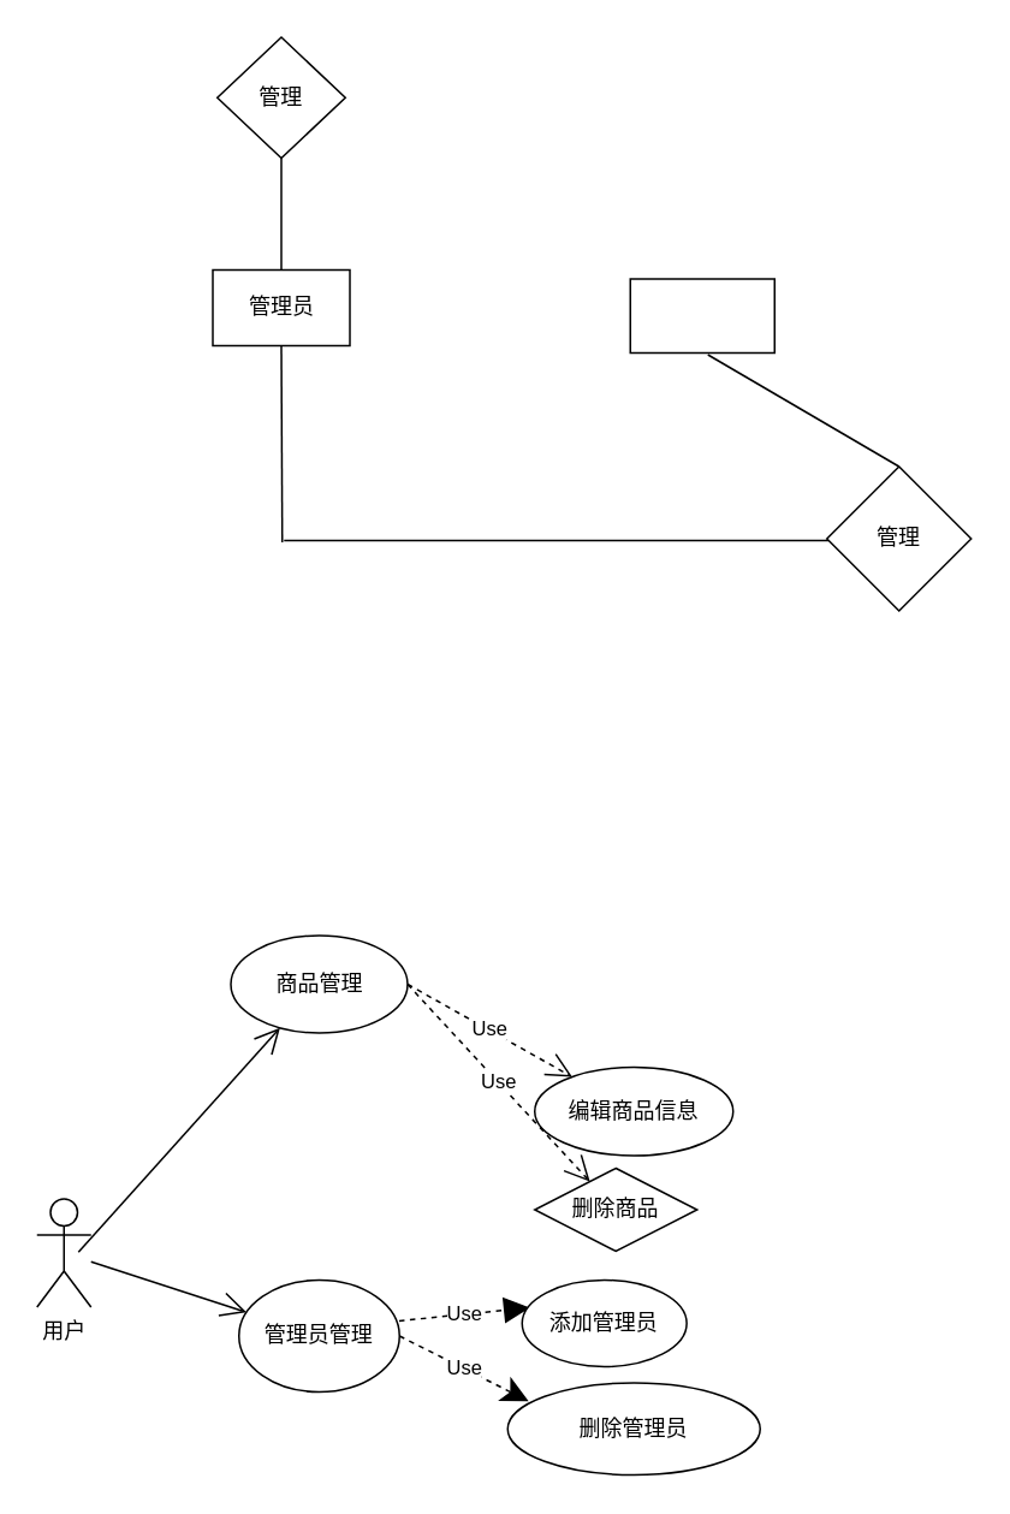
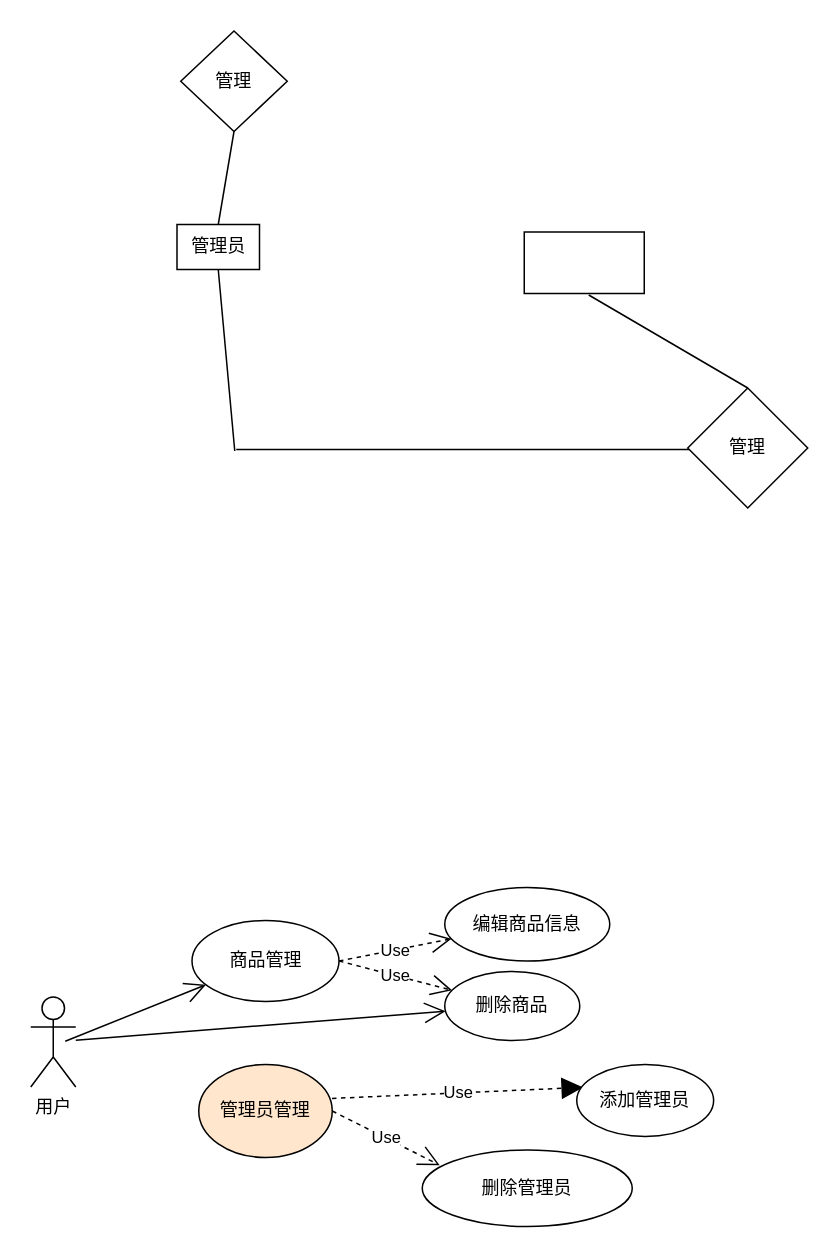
- <mxCell id="4" value="管理员" style="rounded=0;whiteSpace=wrap;html=1;" parent="1" vertex="1"><mxGeometry x="117.5" y="149" width="76" height="42" as="geometry" /></mxCell>
+ <mxCell id="4" value="管理员" style="rounded=0;whiteSpace=wrap;html=1;" parent="1" vertex="1"><mxGeometry x="117.5" y="149" width="55" height="30" as="geometry" /></mxCell>
- <mxCell id="12" value="商品管理" style="ellipse;whiteSpace=wrap;html=1;" parent="1" vertex="1"><mxGeometry x="127.5" y="518" width="98" height="54" as="geometry" /></mxCell>
+ <mxCell id="12" value="商品管理" style="ellipse;whiteSpace=wrap;html=1;" parent="1" vertex="1"><mxGeometry x="127.5" y="613" width="98" height="54" as="geometry" /></mxCell>
- <mxCell id="18" value="删除商品" style="rhombus;whiteSpace=wrap;html=1;" parent="1" vertex="1"><mxGeometry x="296" y="647" width="90" height="46" as="geometry" /></mxCell>
+ <mxCell id="18" value="删除商品" style="ellipse;whiteSpace=wrap;html=1;" parent="1" vertex="1"><mxGeometry x="296" y="647" width="90" height="46" as="geometry" /></mxCell>
- <mxCell id="13" value="" style="endArrow=open;endFill=1;endSize=12;html=1;rounded=0;" parent="1" source="10" target="14" edge="1"><mxGeometry width="160" relative="1" as="geometry"><mxPoint x="247" y="634" as="sourcePoint" /><mxPoint x="175" y="684" as="targetPoint" /></mxGeometry></mxCell>
+ <mxCell id="13" value="" style="endArrow=open;endFill=1;endSize=12;html=1;rounded=0;" parent="1" source="10" target="18" edge="1"><mxGeometry width="160" relative="1" as="geometry"><mxPoint x="247" y="634" as="sourcePoint" /><mxPoint x="175" y="684" as="targetPoint" /></mxGeometry></mxCell>
- <mxCell id="20" value="添加管理员" style="ellipse;whiteSpace=wrap;html=1;" parent="1" vertex="1"><mxGeometry x="289" y="709" width="91.25" height="48" as="geometry" /></mxCell>
+ <mxCell id="20" value="添加管理员" style="ellipse;whiteSpace=wrap;html=1;" parent="1" vertex="1"><mxGeometry x="384" y="709" width="91.25" height="48" as="geometry" /></mxCell>
- <mxCell id="14" value="管理员管理" style="ellipse;whiteSpace=wrap;html=1;" parent="1" vertex="1"><mxGeometry x="132" y="709" width="89" height="62" as="geometry" /></mxCell>
+ <mxCell id="14" value="管理员管理" style="ellipse;whiteSpace=wrap;html=1;fillColor=#ffe6cc;" parent="1" vertex="1"><mxGeometry x="132" y="709" width="89" height="62" as="geometry" /></mxCell>
- <mxCell id="21" value="Use" style="endArrow=classic;endSize=12;dashed=1;html=1;rounded=0;exitX=1;exitY=0.5;exitDx=0;exitDy=0;entryX=0.083;entryY=0.198;entryDx=0;entryDy=0;entryPerimeter=0;" parent="1" source="14" target="22" edge="1"><mxGeometry width="160" relative="1" as="geometry"><mxPoint x="247" y="634" as="sourcePoint" /><mxPoint x="349" y="646" as="targetPoint" /></mxGeometry></mxCell>
+ <mxCell id="21" value="Use" style="endArrow=open;endSize=12;dashed=1;html=1;rounded=0;exitX=1;exitY=0.5;exitDx=0;exitDy=0;entryX=0.083;entryY=0.198;entryDx=0;entryDy=0;entryPerimeter=0;" parent="1" source="14" target="22" edge="1"><mxGeometry width="160" relative="1" as="geometry"><mxPoint x="247" y="634" as="sourcePoint" /><mxPoint x="349" y="646" as="targetPoint" /></mxGeometry></mxCell>
